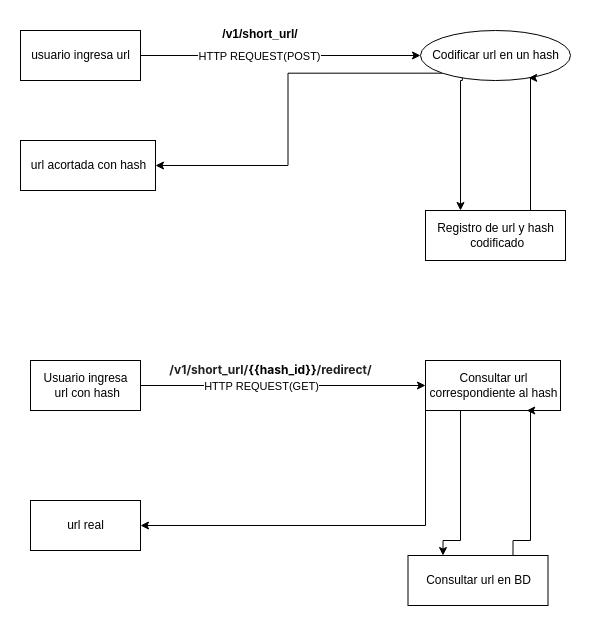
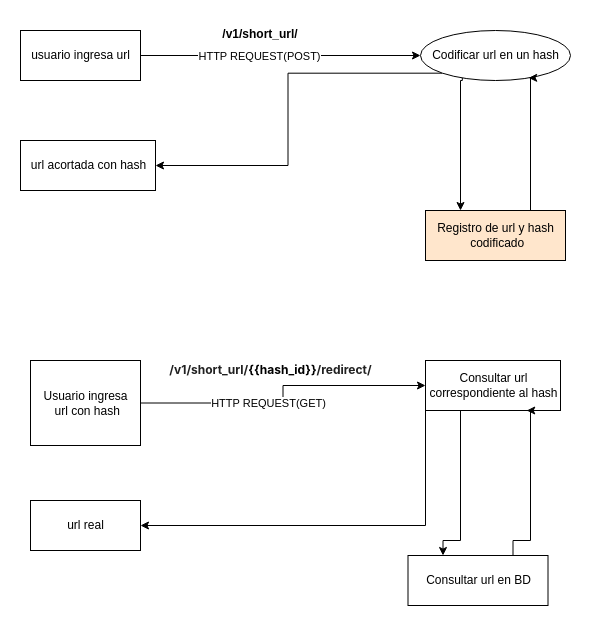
- <mxCell id="11" value="Registro de url y hash&lt;br&gt;&amp;nbsp;codificado" style="html=1;" vertex="1" parent="1"><mxGeometry x="425" y="210" width="140" height="50" as="geometry" /></mxCell>
+ <mxCell id="11" value="Registro de url y hash&lt;br&gt;&amp;nbsp;codificado" style="html=1;fillColor=#ffe6cc;" vertex="1" parent="1"><mxGeometry x="425" y="210" width="140" height="50" as="geometry" /></mxCell>
- <mxCell id="12" value="Usuario ingresa&lt;br&gt;&amp;nbsp;url con hash" style="html=1;" vertex="1" parent="1"><mxGeometry x="30" y="360" width="110" height="50" as="geometry" /></mxCell>
+ <mxCell id="12" value="Usuario ingresa&lt;br&gt;&amp;nbsp;url con hash" style="html=1;" vertex="1" parent="1"><mxGeometry x="30" y="360" width="110" height="85" as="geometry" /></mxCell>
